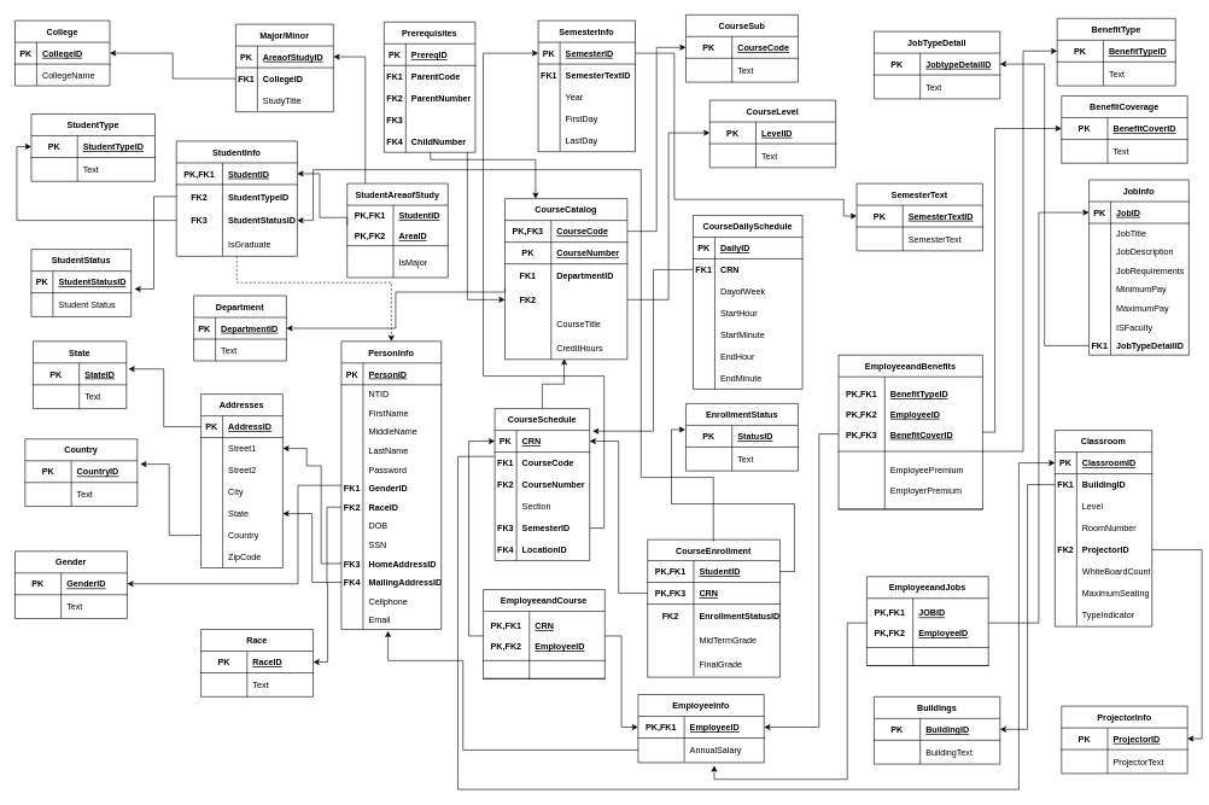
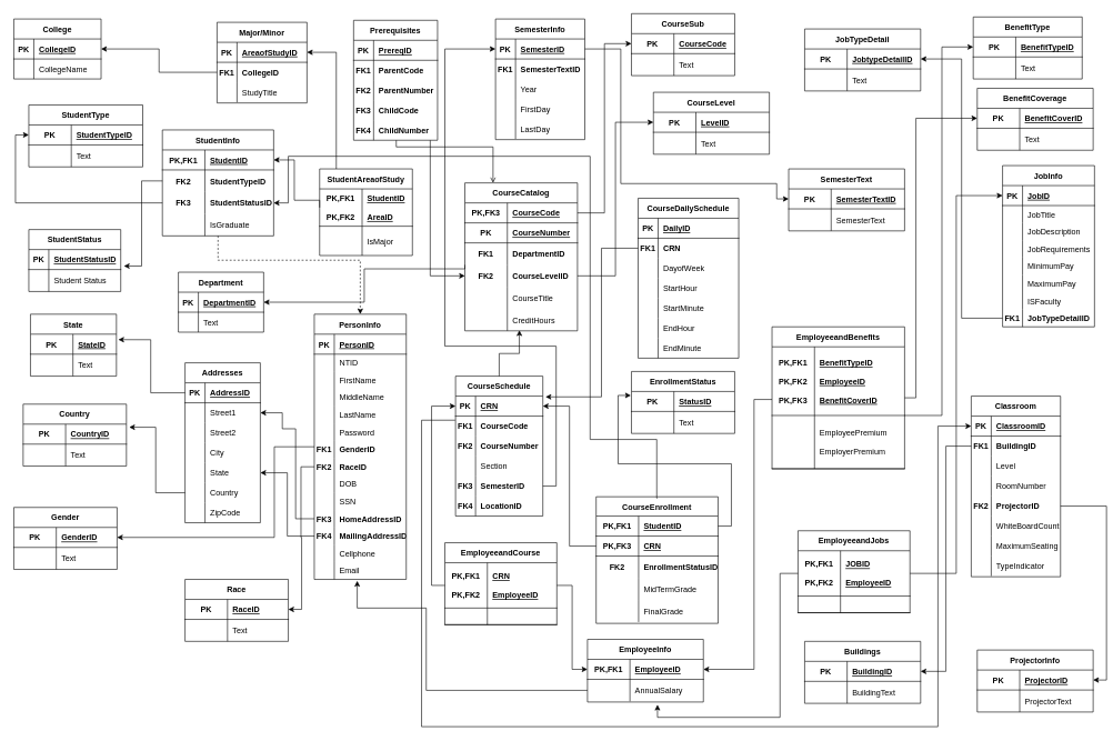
+ <mxCell id="26" value="ChildCode" style="shape=partialRectangle;overflow=hidden;connectable=0;fillColor=none;top=0;left=0;bottom=0;right=0;align=left;spacingLeft=6;fontStyle=1" vertex="1" parent="24"><mxGeometry x="30" width="96" height="30" as="geometry"><mxRectangle width="96" height="30" as="alternateBounds" /></mxGeometry></mxCell>
- <mxCell id="12" style="edgeStyle=orthogonalEdgeStyle;rounded=0;orthogonalLoop=1;jettySize=auto;html=1;entryX=0.25;entryY=0;entryDx=0;entryDy=0;" edge="1" parent="1" source="14" target="361"><mxGeometry relative="1" as="geometry"><Array as="points"><mxPoint x="594" y="220" /><mxPoint x="739" y="220" /></Array></mxGeometry></mxCell>
+ <mxCell id="12" style="edgeStyle=orthogonalEdgeStyle;rounded=0;orthogonalLoop=1;jettySize=auto;html=1;entryX=0.25;entryY=0;entryDx=0;entryDy=0;endArrow=open;" edge="1" parent="1" source="14" target="361"><mxGeometry relative="1" as="geometry"><Array as="points"><mxPoint x="594" y="220" /><mxPoint x="739" y="220" /></Array></mxGeometry></mxCell>
+ <mxCell id="373" value="CourseLevelID" style="shape=partialRectangle;overflow=hidden;connectable=0;fillColor=none;top=0;left=0;bottom=0;right=0;align=left;spacingLeft=6;fontStyle=1" vertex="1" parent="371"><mxGeometry x="63.75" width="105.25" height="33" as="geometry"><mxRectangle width="105.25" height="33" as="alternateBounds" /></mxGeometry></mxCell>
